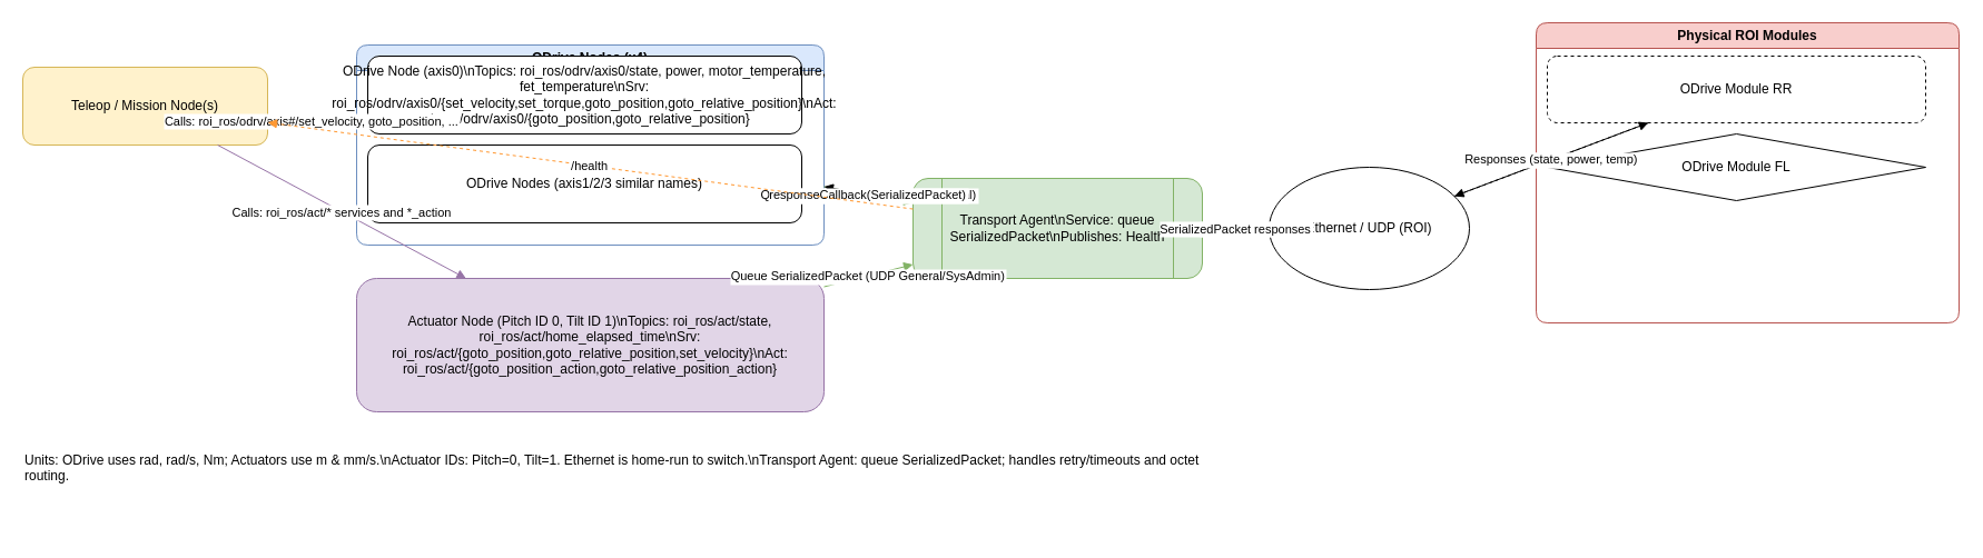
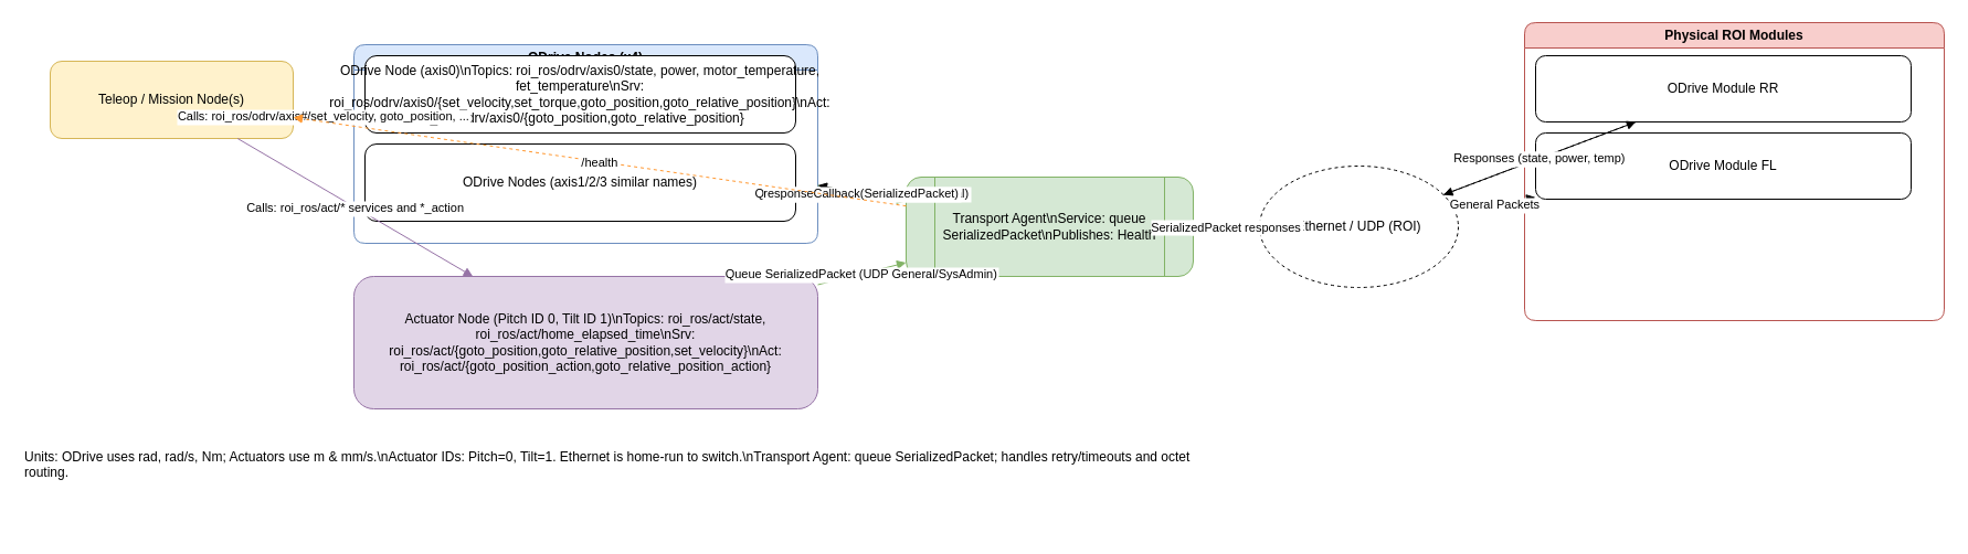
- <mxCell id="10" value="ODrive Module RR" style="rounded=1;whiteSpace=wrap;html=1;dashed=1;" vertex="1" parent="9"><mxGeometry x="10" y="30" width="340" height="60" as="geometry" /></mxCell>
+ <mxCell id="10" value="ODrive Module RR" style="rounded=1;whiteSpace=wrap;html=1;" vertex="1" parent="9"><mxGeometry x="10" y="30" width="340" height="60" as="geometry" /></mxCell>
- <mxCell id="2" value="Teleop / Mission Node(s)" style="rounded=1;whiteSpace=wrap;html=1;fillColor=#fff2cc;strokeColor=#d6b656;" vertex="1" parent="1"><mxGeometry x="20" y="60" width="220" height="70" as="geometry" /></mxCell>
+ <mxCell id="2" value="Teleop / Mission Node(s)" style="rounded=1;whiteSpace=wrap;html=1;fillColor=#fff2cc;strokeColor=#d6b656;" vertex="1" parent="1"><mxGeometry x="45" y="55" width="220" height="70" as="geometry" /></mxCell>
- <mxCell id="11" value="ODrive Module FL" style="rhombus;whiteSpace=wrap;html=1;" vertex="1" parent="9"><mxGeometry x="10" y="100" width="340" height="60" as="geometry" /></mxCell>
+ <mxCell id="11" value="ODrive Module FL" style="rounded=1;whiteSpace=wrap;html=1;" vertex="1" parent="9"><mxGeometry x="10" y="100" width="340" height="60" as="geometry" /></mxCell>
+ <mxCell id="18" value="General Packets" style="endArrow=block;endFill=1;" edge="1" parent="1" source="8" target="11"><mxGeometry relative="1" as="geometry" /></mxCell>
- <mxCell id="8" value="Ethernet / UDP (ROI)" style="ellipse;whiteSpace=wrap;html=1;fillColor=#ffffff;strokeColor=#000000;dashed=0;" vertex="1" parent="1"><mxGeometry x="1140" y="150" width="180" height="110" as="geometry" /></mxCell>
+ <mxCell id="8" value="Ethernet / UDP (ROI)" style="ellipse;whiteSpace=wrap;html=1;fillColor=#ffffff;strokeColor=#000000;dashed=1;" vertex="1" parent="1"><mxGeometry x="1140" y="150" width="180" height="110" as="geometry" /></mxCell>
